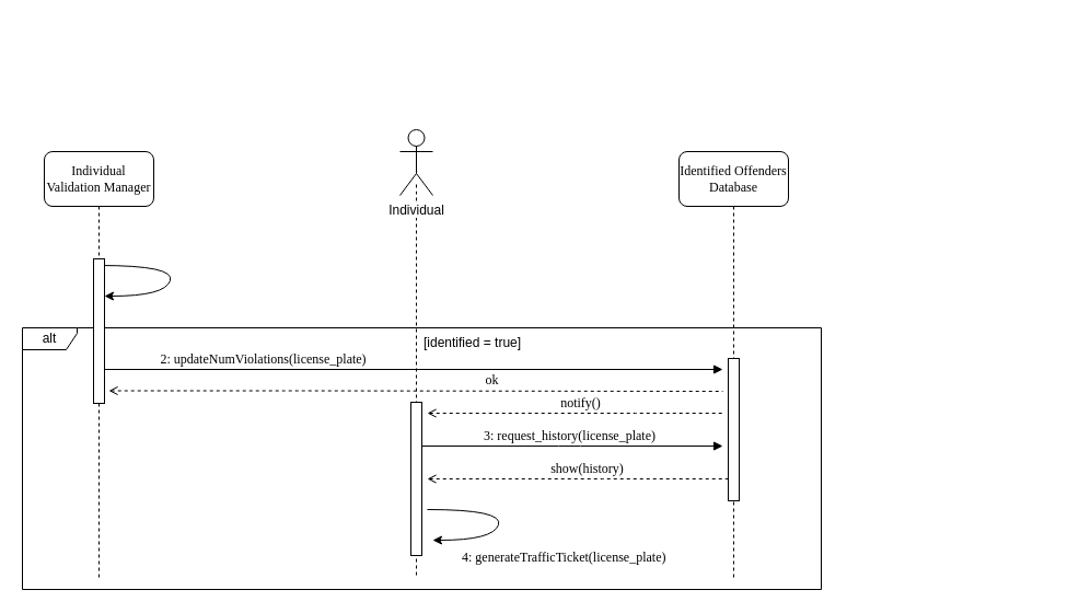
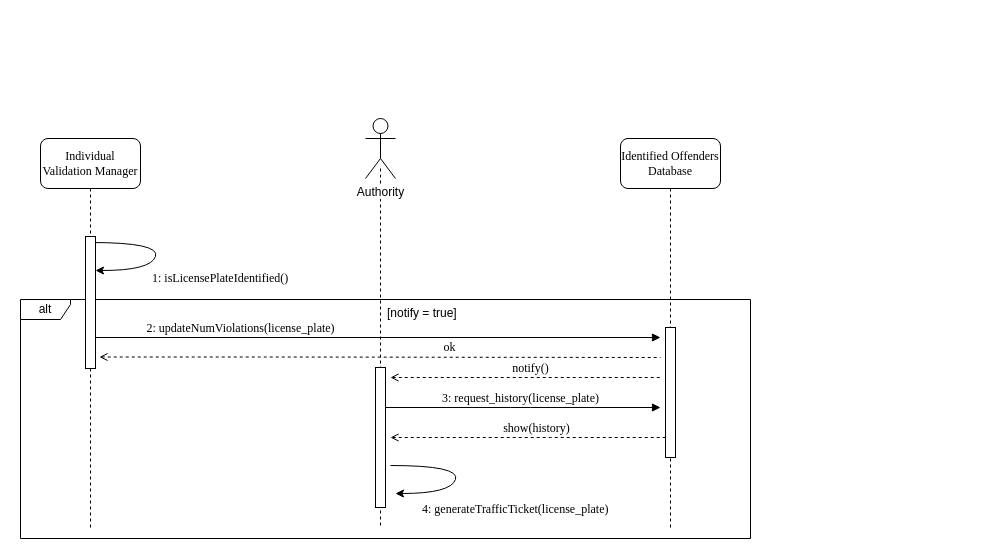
- <mxCell id="10" value="Individual" parent="9" style="shape=umlActor;verticalLabelPosition=bottom;labelBackgroundColor=#ffffff;verticalAlign=top;html=1;outlineConnect=0;" vertex="1"><mxGeometry as="geometry" x="35" y="-50" width="30" height="60" /></mxCell>
+ <mxCell id="10" value="Authority" parent="9" style="shape=umlActor;verticalLabelPosition=bottom;labelBackgroundColor=#ffffff;verticalAlign=top;html=1;outlineConnect=0;" vertex="1"><mxGeometry as="geometry" x="35" y="-50" width="30" height="60" /></mxCell>
+ <mxCell id="21" value="&lt;font color=&quot;#000000&quot; face=&quot;Verdana&quot;&gt;1: isLicensePlateIdentified()&lt;/font&gt;" parent="1" style="text;html=1;resizable=0;points=[];autosize=1;align=left;verticalAlign=top;spacingTop=-4;" vertex="1"><mxGeometry as="geometry" x="150" y="268" width="180" height="20" /></mxCell>
- <mxCell id="28" value="&lt;font color=&quot;#000000&quot;&gt;[identified = true]&lt;/font&gt;" parent="1" style="text;html=1;resizable=0;points=[];autosize=1;align=left;verticalAlign=top;spacingTop=-4;" vertex="1"><mxGeometry as="geometry" x="385" y="303" width="100" height="20" /></mxCell>
+ <mxCell id="28" value="&lt;font color=&quot;#000000&quot;&gt;[notify = true]&lt;/font&gt;" parent="1" style="text;html=1;resizable=0;points=[];autosize=1;align=left;verticalAlign=top;spacingTop=-4;" vertex="1"><mxGeometry as="geometry" x="385" y="303" width="100" height="20" /></mxCell>
